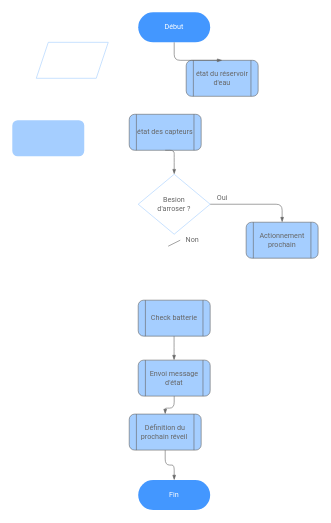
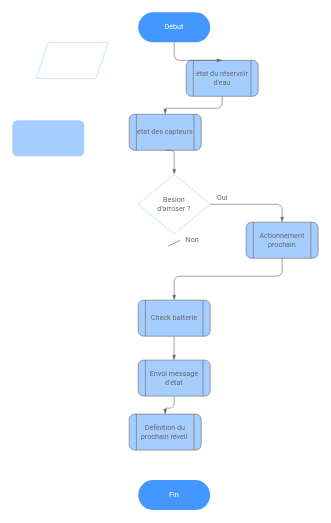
+ <mxCell id="12" style="edgeStyle=orthogonalEdgeStyle;rounded=1;orthogonalLoop=1;jettySize=auto;html=1;fontFamily=Roboto;strokeColor=#666666;exitX=0.5;exitY=1;exitDx=0;exitDy=0;sketch=0;jumpStyle=none;endArrow=blockThin;endFill=1;entryX=0.5;entryY=0;entryDx=0;entryDy=0;fontSource=https%3A%2F%2Ffonts.googleapis.com%2Fcss%3Ffamily%3DRoboto;" parent="1" source="3" target="6" edge="1"><mxGeometry relative="1" as="geometry"><mxPoint x="364" y="170" as="sourcePoint" /><mxPoint x="484" y="200" as="targetPoint" /><Array as="points"><mxPoint x="290" y="180" /><mxPoint x="290" y="180" /></Array></mxGeometry></mxCell>
+ <mxCell id="15" style="edgeStyle=orthogonalEdgeStyle;rounded=1;orthogonalLoop=1;jettySize=auto;html=1;fontFamily=Roboto;strokeColor=#666666;sketch=0;jumpStyle=none;endArrow=blockThin;endFill=1;entryX=0.5;entryY=0;entryDx=0;entryDy=0;exitX=0.5;exitY=1;exitDx=0;exitDy=0;fontSource=https%3A%2F%2Ffonts.googleapis.com%2Fcss%3Ffamily%3DRoboto;" parent="1" source="11" target="20" edge="1"><mxGeometry relative="1" as="geometry"><mxPoint x="470" y="630" as="sourcePoint" /><mxPoint x="310" y="660" as="targetPoint" /><Array as="points"><mxPoint x="470" y="460" /><mxPoint x="290" y="460" /></Array></mxGeometry></mxCell>
- <mxCell id="18" style="edgeStyle=orthogonalEdgeStyle;rounded=1;sketch=0;jumpStyle=none;orthogonalLoop=1;jettySize=auto;html=1;entryX=0.5;entryY=0;entryDx=0;entryDy=0;fontFamily=Roboto;fontColor=#666666;endArrow=blockThin;endFill=1;strokeColor=#666666;fontSource=https%3A%2F%2Ffonts.googleapis.com%2Fcss%3Ffamily%3DRoboto;" parent="1" source="19" target="4" edge="1"><mxGeometry relative="1" as="geometry" /></mxCell>
